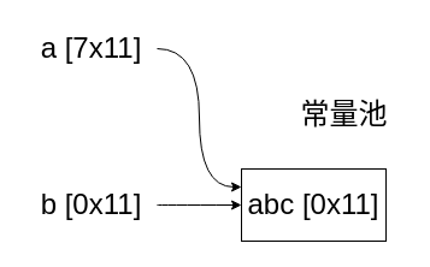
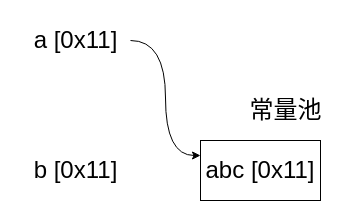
- <mxCell id="3" value="&lt;span style=&quot;font-size: 24px;&quot;&gt;a [7x11]&lt;/span&gt;" style="text;html=1;align=center;verticalAlign=middle;resizable=0;points=[];autosize=1;strokeColor=none;fillColor=none;" vertex="1" parent="1"><mxGeometry x="20" y="20" width="110" height="40" as="geometry" /></mxCell>
+ <mxCell id="3" value="&lt;span style=&quot;font-size: 24px;&quot;&gt;a [0x11]&lt;/span&gt;" style="text;html=1;align=center;verticalAlign=middle;resizable=0;points=[];autosize=1;strokeColor=none;fillColor=none;" vertex="1" parent="1"><mxGeometry x="20" y="20" width="110" height="40" as="geometry" /></mxCell>
- <mxCell id="7" value="常量池" style="text;html=1;align=center;verticalAlign=middle;resizable=0;points=[];autosize=1;strokeColor=none;fillColor=none;fontSize=24;" vertex="1" parent="1"><mxGeometry x="235" y="75" width="100" height="40" as="geometry" /></mxCell>
+ <mxCell id="7" value="常量池" style="text;html=1;align=center;verticalAlign=middle;resizable=0;points=[];autosize=1;strokeColor=none;fillColor=none;fontSize=24;" vertex="1" parent="1"><mxGeometry x="235" y="90" width="100" height="40" as="geometry" /></mxCell>
- <mxCell id="4" style="edgeStyle=orthogonalEdgeStyle;curved=1;rounded=0;orthogonalLoop=1;jettySize=auto;html=1;entryX=0;entryY=0.5;entryDx=0;entryDy=0;fontSize=24;" edge="1" parent="1" source="5" target="6"><mxGeometry relative="1" as="geometry" /></mxCell>
